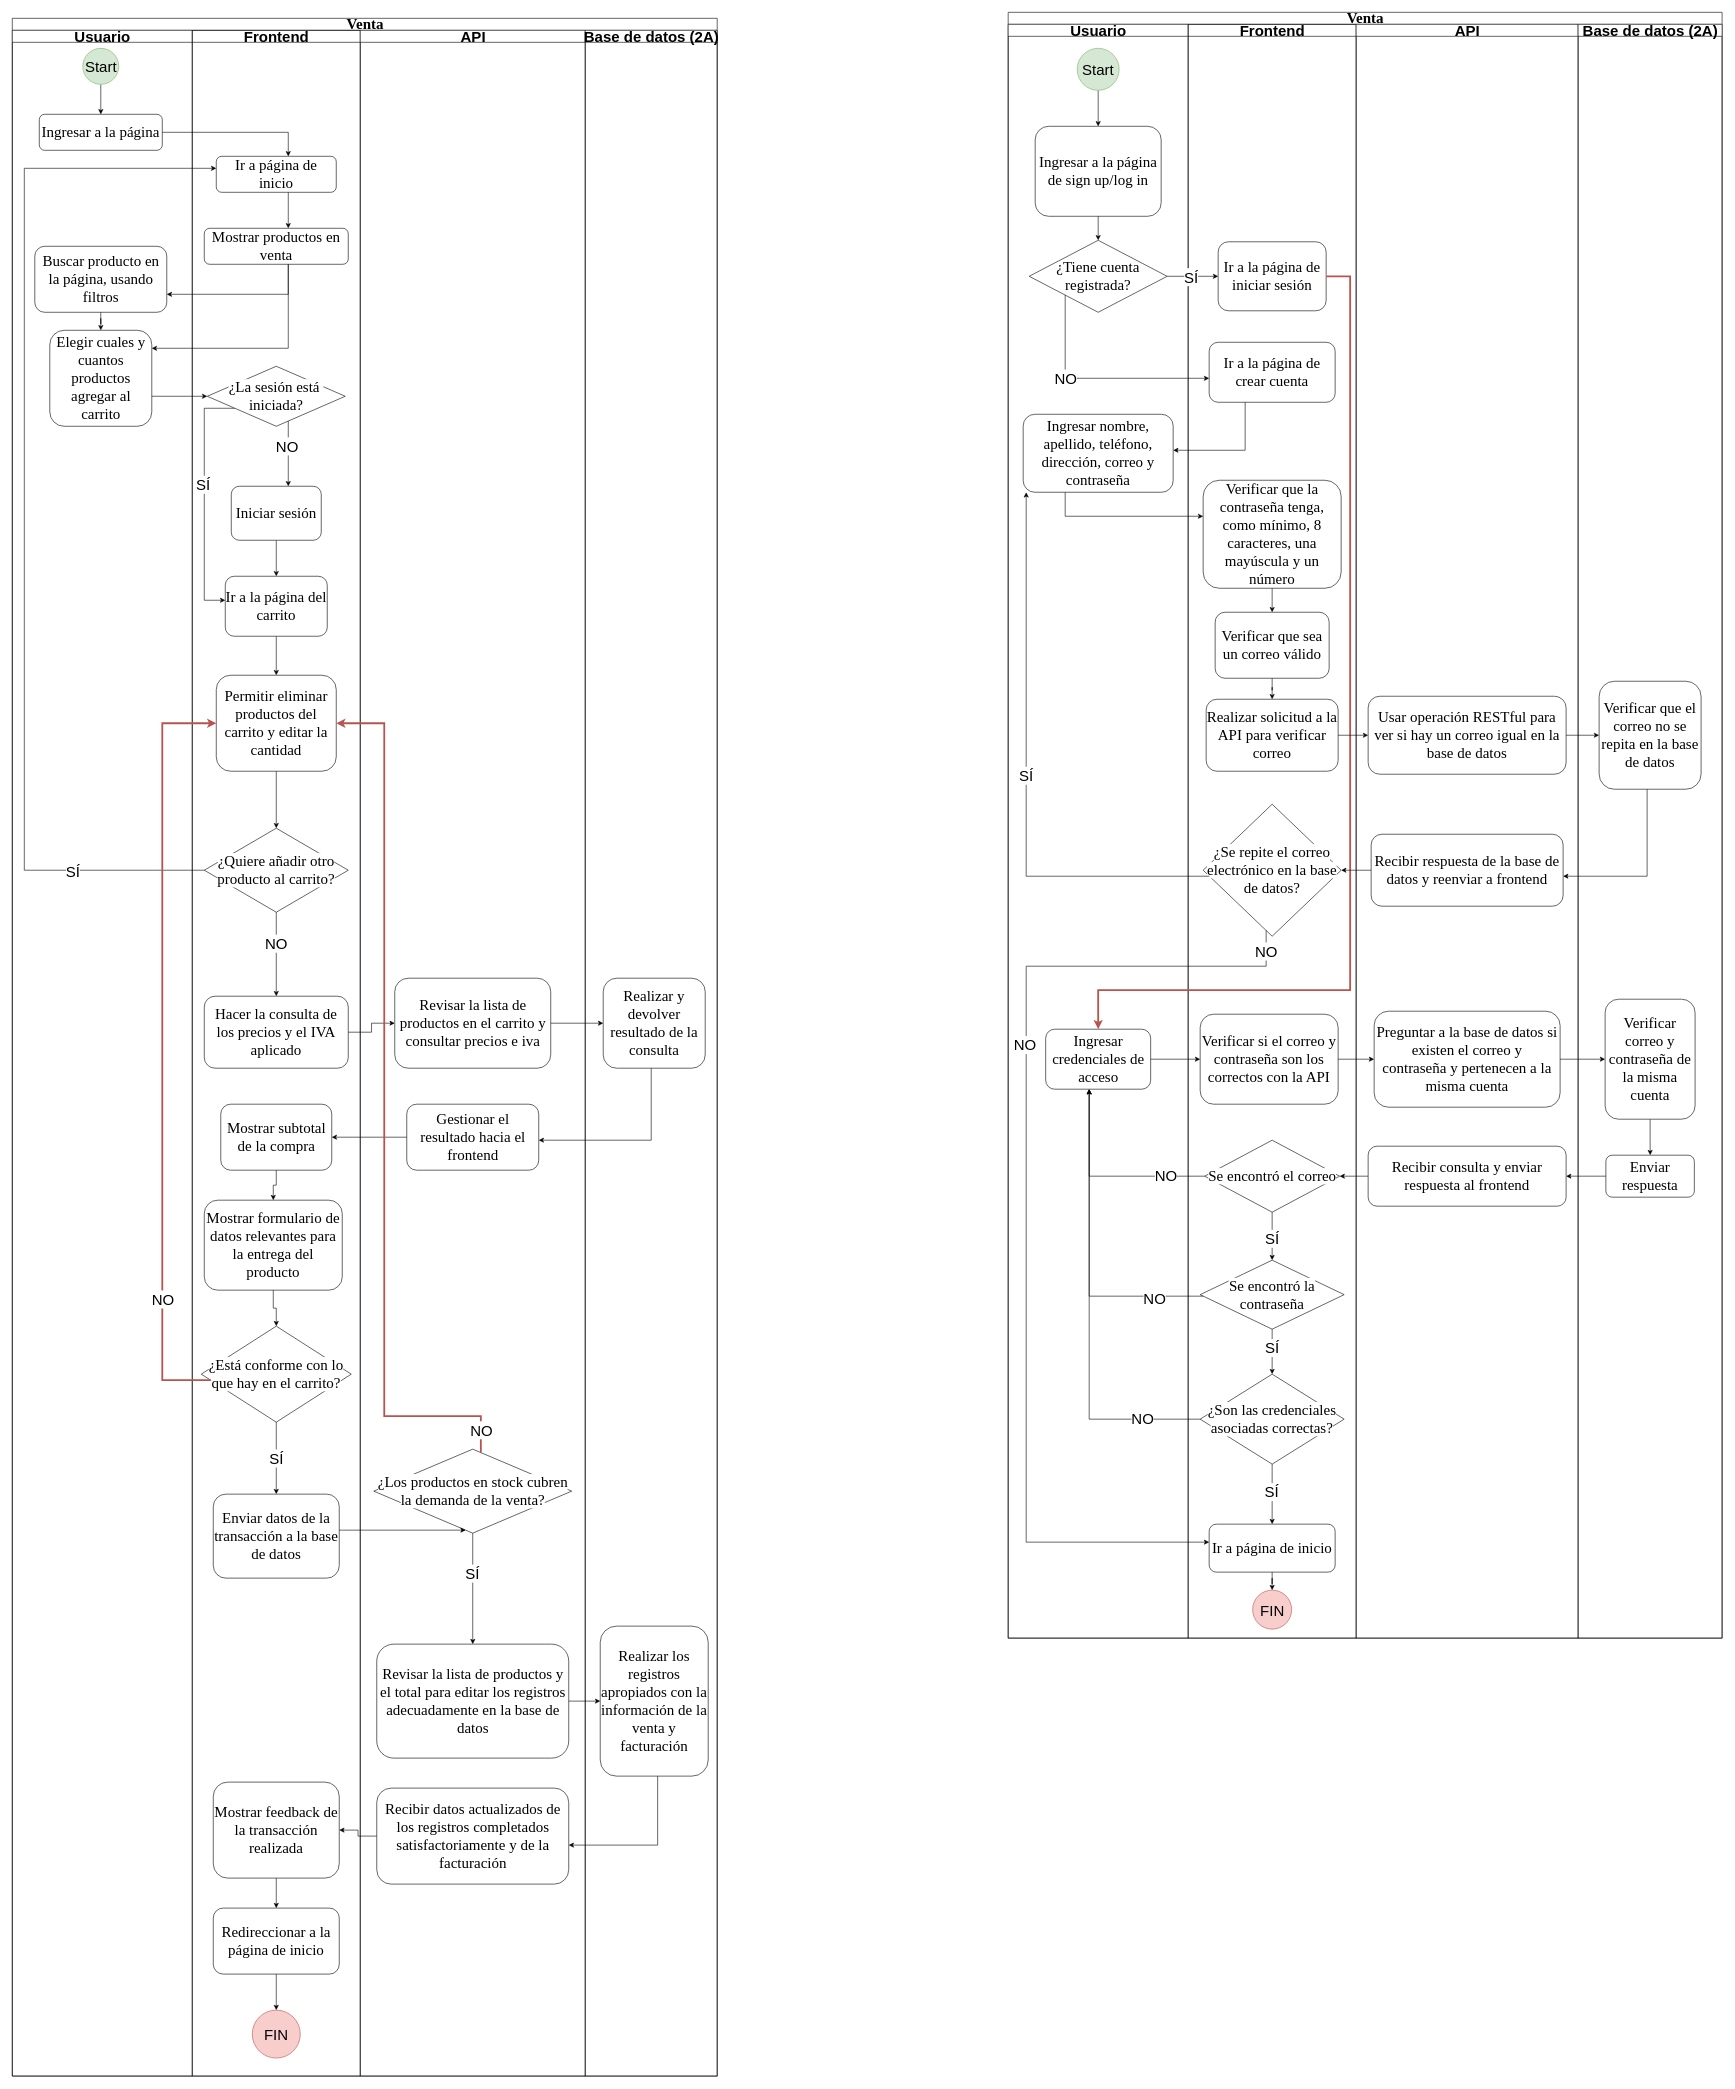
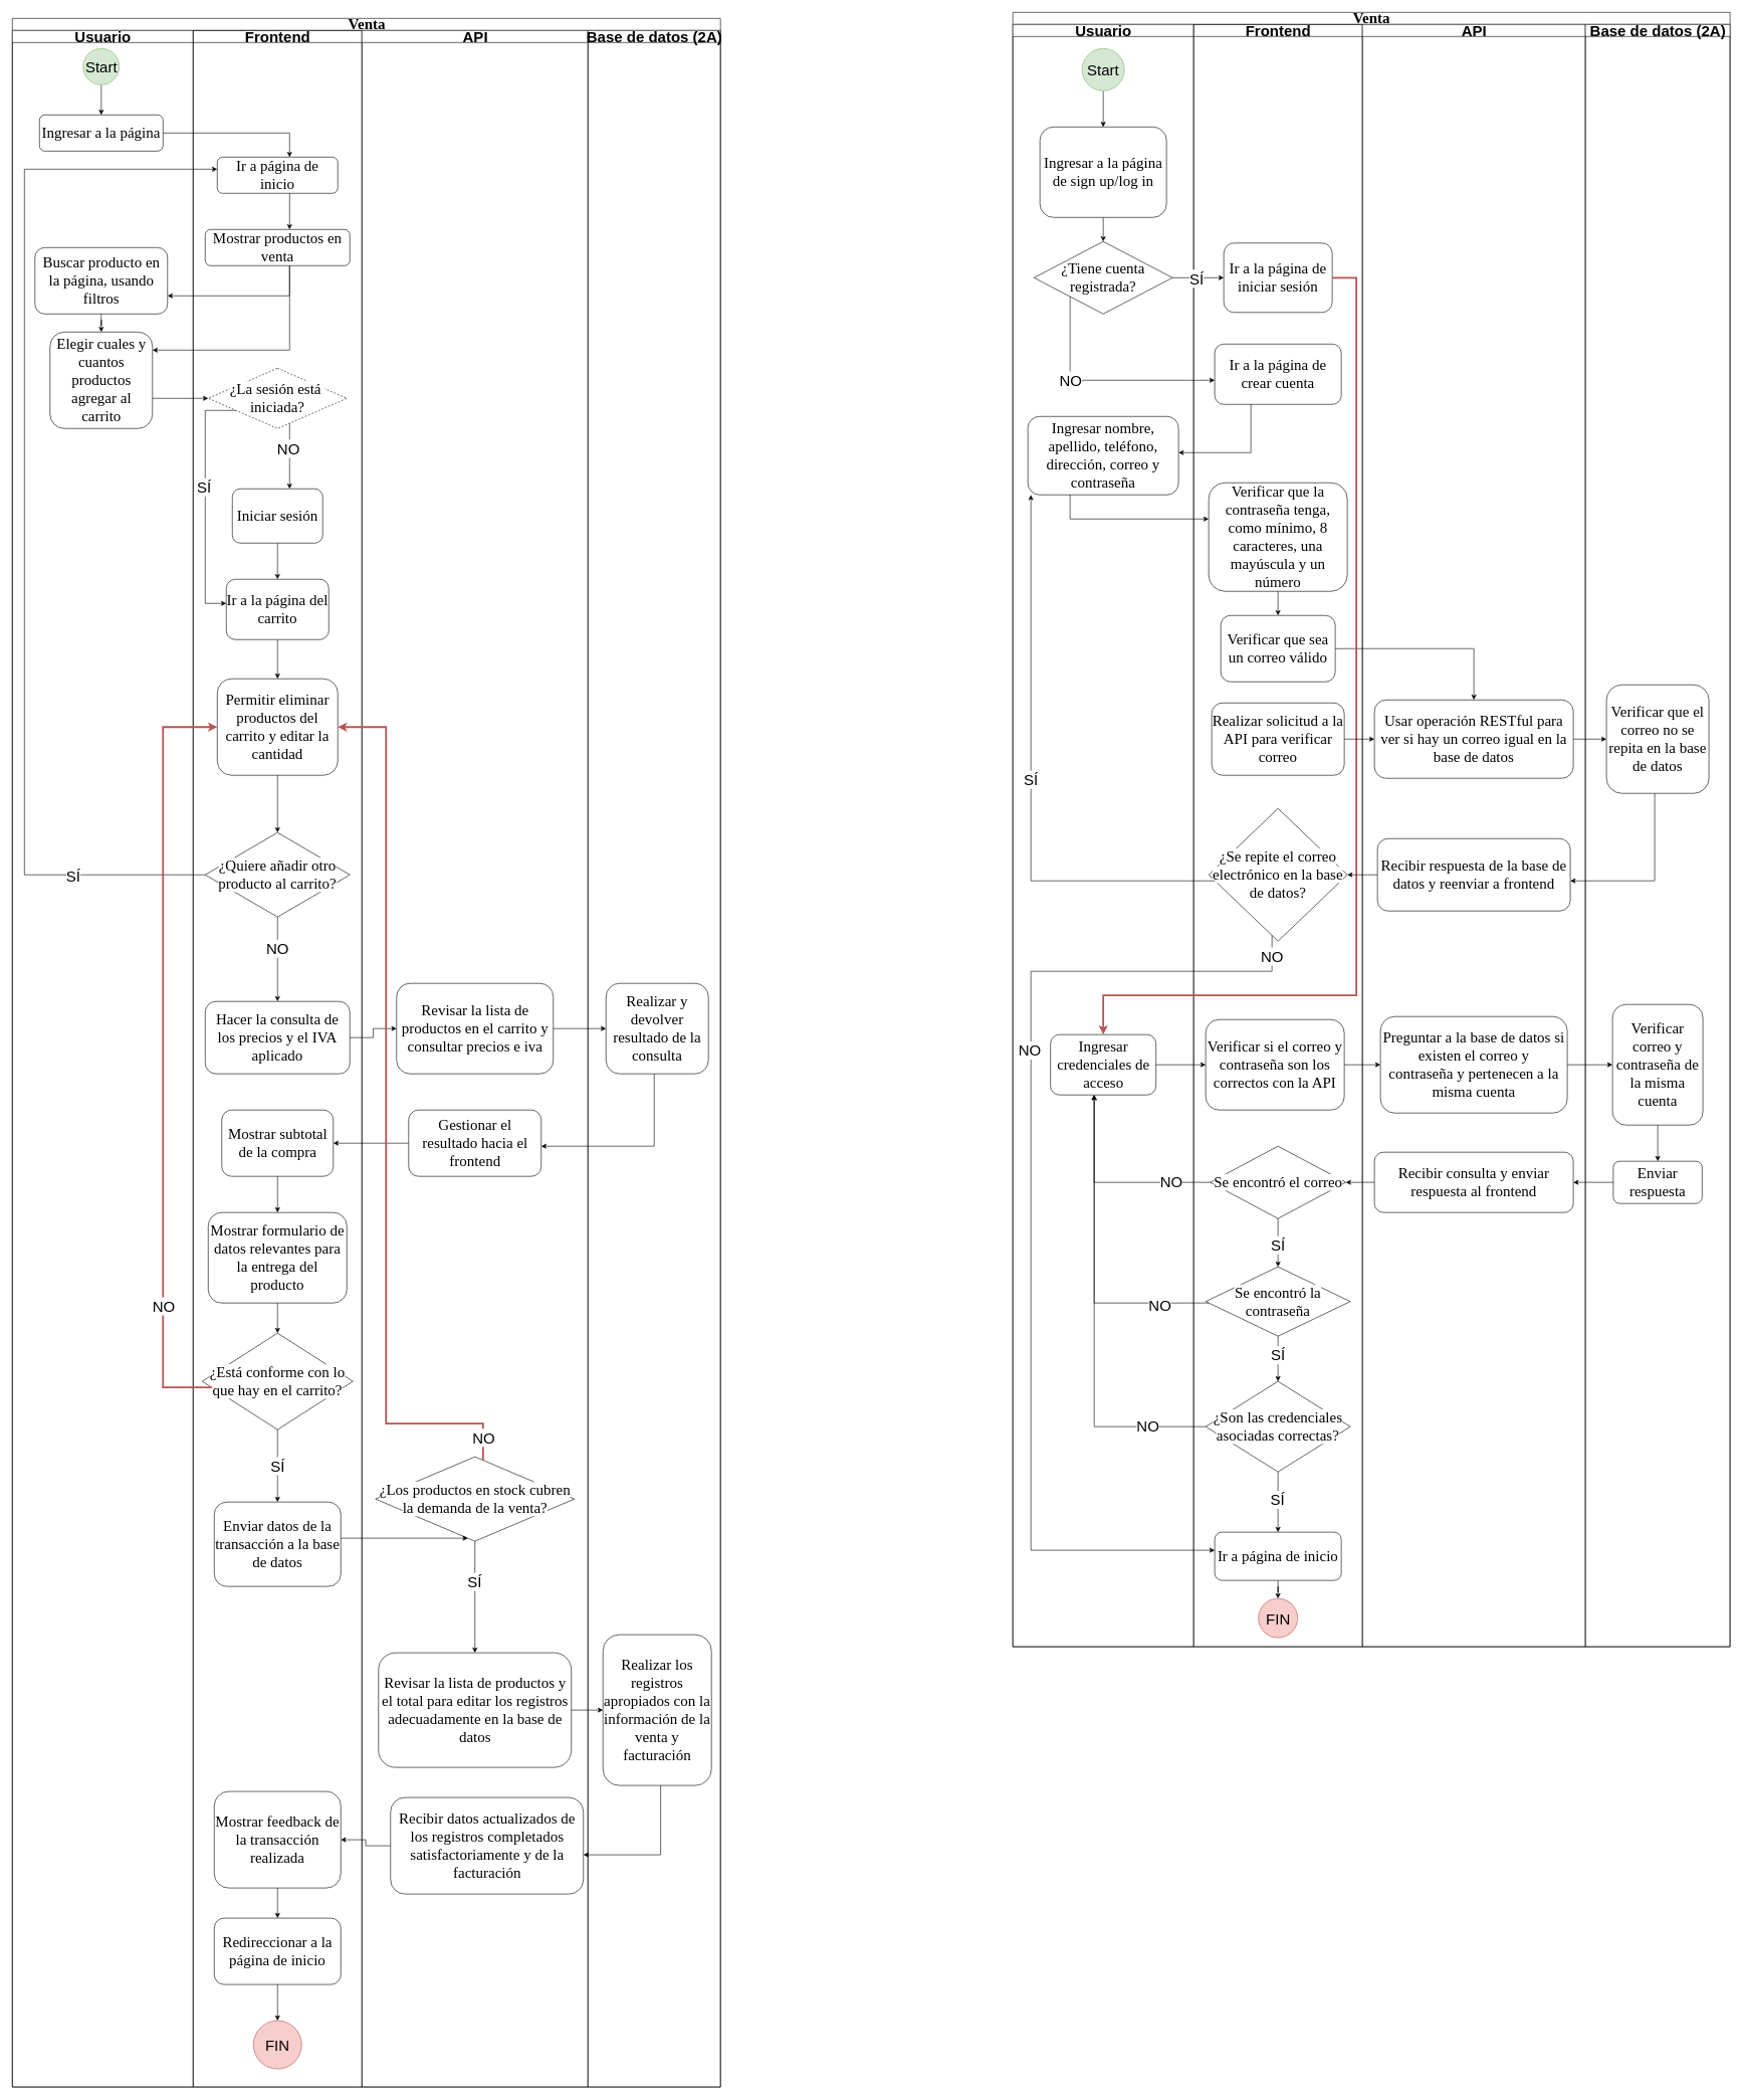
- <mxCell id="16" value="&lt;span style=&quot;font-size: 25px; background-color: rgb(255, 255, 255);&quot;&gt;¿La sesión está&amp;nbsp;&lt;/span&gt;&lt;div style=&quot;font-size: 25px;&quot;&gt;&lt;span style=&quot;font-size: 25px; background-color: rgb(255, 255, 255);&quot;&gt;iniciada?&lt;/span&gt;&lt;/div&gt;" style="rhombus;whiteSpace=wrap;html=1;rounded=0;shadow=0;labelBackgroundColor=none;strokeWidth=1;fontFamily=Verdana;fontSize=25;align=center;" vertex="1" parent="10"><mxGeometry x="25" y="560" width="230" height="100" as="geometry" /></mxCell>
+ <mxCell id="16" value="&lt;span style=&quot;font-size: 25px; background-color: rgb(255, 255, 255);&quot;&gt;¿La sesión está&amp;nbsp;&lt;/span&gt;&lt;div style=&quot;font-size: 25px;&quot;&gt;&lt;span style=&quot;font-size: 25px; background-color: rgb(255, 255, 255);&quot;&gt;iniciada?&lt;/span&gt;&lt;/div&gt;" style="rhombus;whiteSpace=wrap;html=1;rounded=0;shadow=0;labelBackgroundColor=none;strokeWidth=1;fontFamily=Verdana;fontSize=25;align=center;dashed=1;" vertex="1" parent="10"><mxGeometry x="25" y="560" width="230" height="100" as="geometry" /></mxCell>
- <mxCell id="79" value="" style="edgeStyle=orthogonalEdgeStyle;rounded=0;orthogonalLoop=1;jettySize=auto;html=1;movable=1;resizable=1;rotatable=1;deletable=1;editable=1;locked=0;connectable=1;fontSize=25;" edge="1" parent="72" source="76" target="78"><mxGeometry relative="1" as="geometry" /></mxCell>
+ <mxCell id="79" value="" style="edgeStyle=orthogonalEdgeStyle;rounded=0;orthogonalLoop=1;jettySize=auto;html=1;movable=1;resizable=1;rotatable=1;deletable=1;editable=1;locked=0;connectable=1;fontSize=25;" edge="1" parent="72" source="76" target="98"><mxGeometry relative="1" as="geometry" /></mxCell>
- <mxCell id="32" value="&lt;span style=&quot;font-size: 25px;&quot;&gt;Mostrar formulario de datos relevantes para la entrega del producto&lt;/span&gt;" style="rounded=1;whiteSpace=wrap;html=1;shadow=0;labelBackgroundColor=none;strokeWidth=1;fontFamily=Verdana;fontSize=25;align=center;" vertex="1" parent="10"><mxGeometry x="20" y="1950" width="230" height="150" as="geometry" /></mxCell>
+ <mxCell id="32" value="&lt;span style=&quot;font-size: 25px;&quot;&gt;Mostrar formulario de datos relevantes para la entrega del producto&lt;/span&gt;" style="rounded=1;whiteSpace=wrap;html=1;shadow=0;labelBackgroundColor=none;strokeWidth=1;fontFamily=Verdana;fontSize=25;align=center;" vertex="1" parent="10"><mxGeometry x="25" y="1960" width="230" height="150" as="geometry" /></mxCell>
- <mxCell id="135" value="&lt;span style=&quot;font-size: 25px;&quot;&gt;Recibir datos actualizados de los registros completados satisfactoriamente y de la facturación&lt;/span&gt;" style="rounded=1;whiteSpace=wrap;html=1;shadow=0;labelBackgroundColor=none;strokeWidth=1;fontFamily=Verdana;fontSize=25;align=center;" vertex="1" parent="1"><mxGeometry x="627.5" y="2980" width="320" height="160" as="geometry" /></mxCell>
+ <mxCell id="135" value="&lt;span style=&quot;font-size: 25px;&quot;&gt;Recibir datos actualizados de los registros completados satisfactoriamente y de la facturación&lt;/span&gt;" style="rounded=1;whiteSpace=wrap;html=1;shadow=0;labelBackgroundColor=none;strokeWidth=1;fontFamily=Verdana;fontSize=25;align=center;" vertex="1" parent="1"><mxGeometry x="647.5" y="2980" width="320" height="160" as="geometry" /></mxCell>
